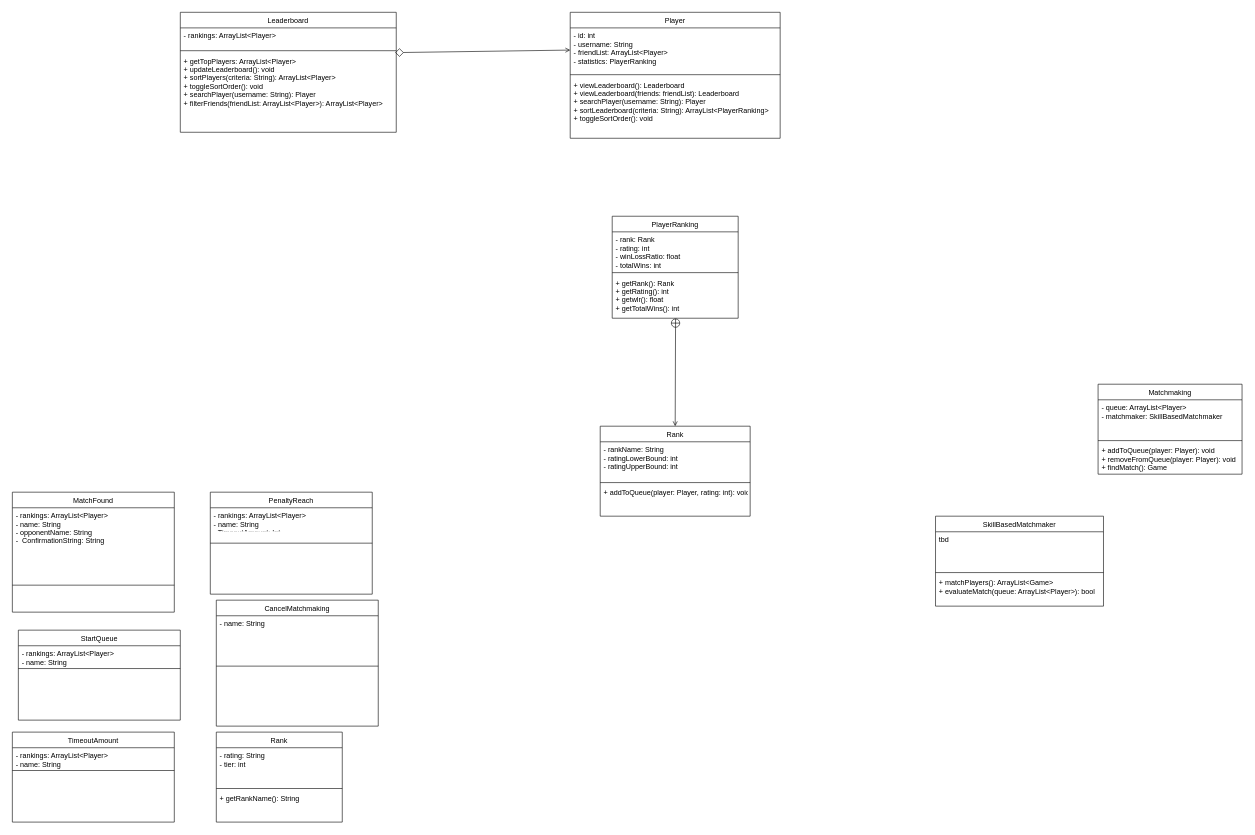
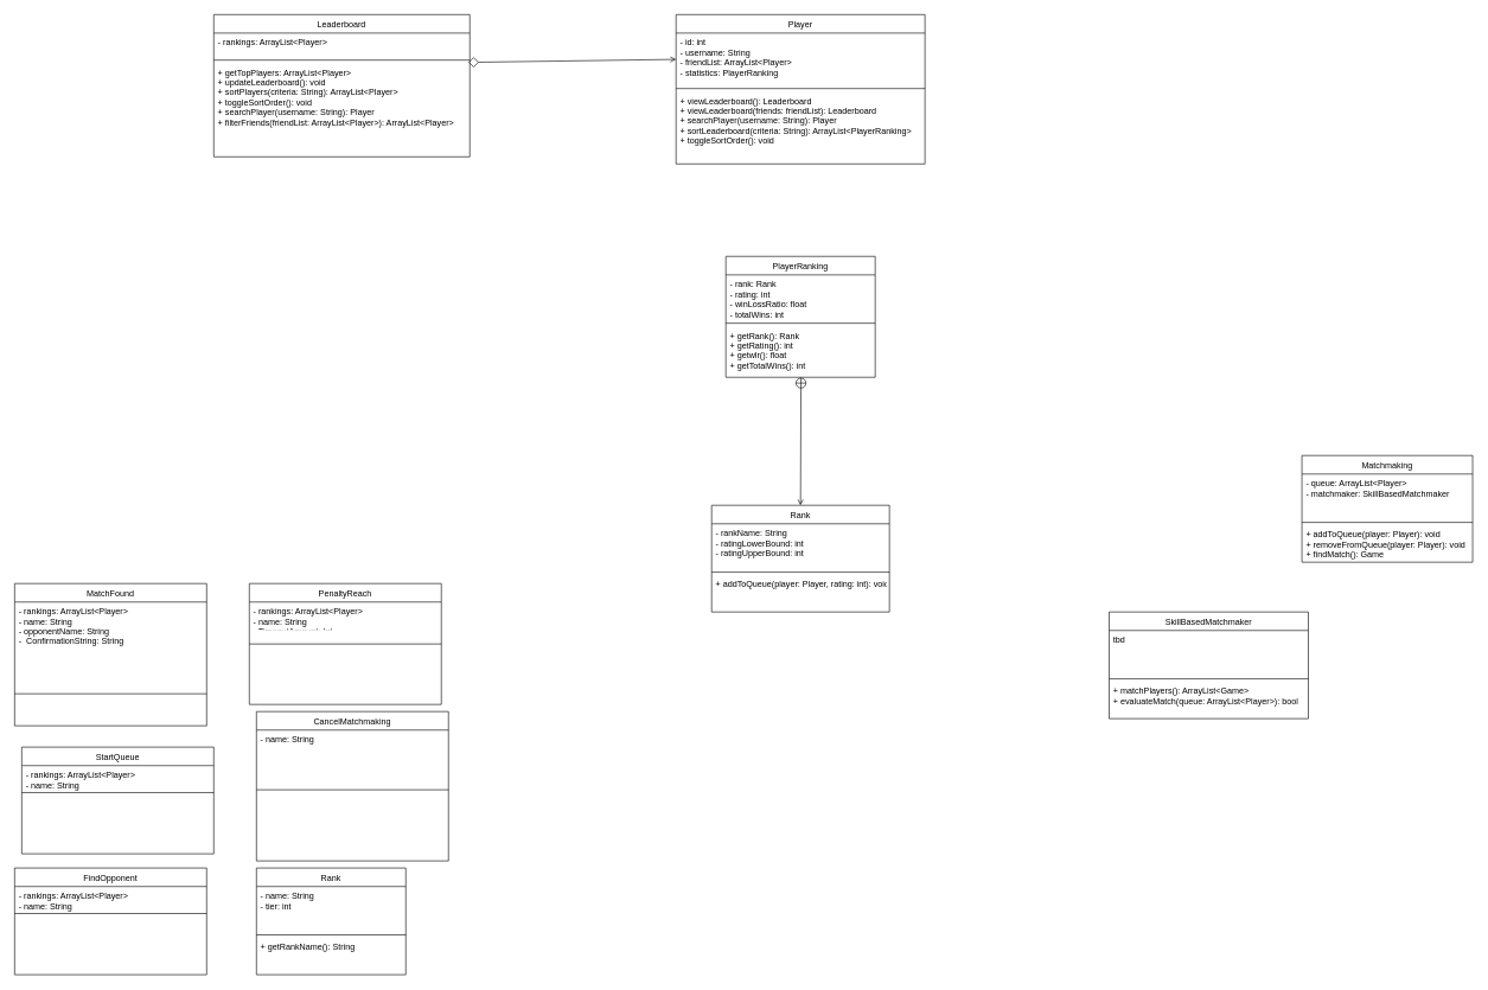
- <mxCell id="38" value="TimeoutAmount" style="swimlane;fontStyle=0;align=center;verticalAlign=top;childLayout=stackLayout;horizontal=1;startSize=26;horizontalStack=0;resizeParent=1;resizeLast=0;collapsible=1;marginBottom=0;rounded=0;shadow=0;strokeWidth=1;" parent="1" vertex="1"><mxGeometry x="20" y="1220" width="270" height="150" as="geometry"><mxRectangle x="230" y="140" width="160" height="26" as="alternateBounds" /></mxGeometry></mxCell>
+ <mxCell id="38" value="FindOpponent" style="swimlane;fontStyle=0;align=center;verticalAlign=top;childLayout=stackLayout;horizontal=1;startSize=26;horizontalStack=0;resizeParent=1;resizeLast=0;collapsible=1;marginBottom=0;rounded=0;shadow=0;strokeWidth=1;" parent="1" vertex="1"><mxGeometry x="20" y="1220" width="270" height="150" as="geometry"><mxRectangle x="230" y="140" width="160" height="26" as="alternateBounds" /></mxGeometry></mxCell>
- <mxCell id="19" value="- rating: String&#10;- tier: int" style="text;align=left;verticalAlign=top;spacingLeft=4;spacingRight=4;overflow=hidden;rotatable=0;points=[[0,0.5],[1,0.5]];portConstraint=eastwest;" parent="18" vertex="1"><mxGeometry y="26" width="210" height="64" as="geometry" /></mxCell>
+ <mxCell id="19" value="- name: String&#10;- tier: int" style="text;align=left;verticalAlign=top;spacingLeft=4;spacingRight=4;overflow=hidden;rotatable=0;points=[[0,0.5],[1,0.5]];portConstraint=eastwest;" parent="18" vertex="1"><mxGeometry y="26" width="210" height="64" as="geometry" /></mxCell>
